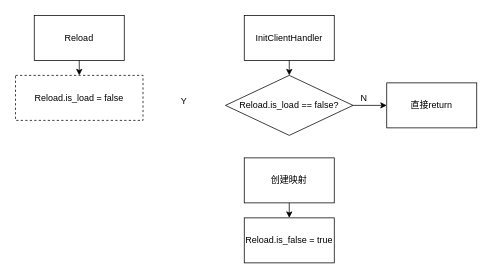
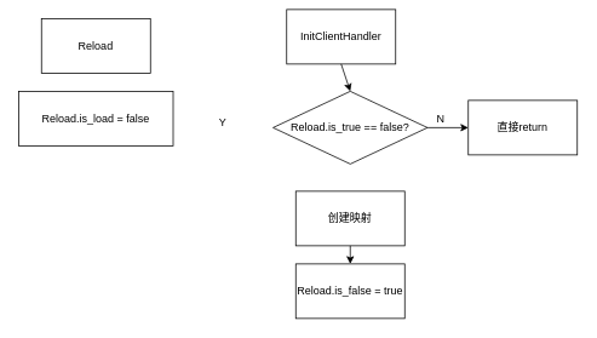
- <mxCell id="5" value="InitClientHandler" style="rounded=0;whiteSpace=wrap;html=1;" vertex="1" parent="1"><mxGeometry x="325" y="20" width="120" height="60" as="geometry" /></mxCell>
+ <mxCell id="5" value="InitClientHandler" style="rounded=0;whiteSpace=wrap;html=1;" vertex="1" parent="1"><mxGeometry x="315" y="10" width="120" height="60" as="geometry" /></mxCell>
- <mxCell id="4" value="" style="endArrow=classic;html=1;rounded=0;exitX=0.5;exitY=1;exitDx=0;exitDy=0;entryX=0.5;entryY=0;entryDx=0;entryDy=0;" edge="1" parent="1" source="2" target="3"><mxGeometry width="50" height="50" relative="1" as="geometry"><mxPoint x="125" y="110" as="sourcePoint" /><mxPoint x="175" y="60" as="targetPoint" /></mxGeometry></mxCell>
- <mxCell id="3" value="Reload.is_load = false" style="rounded=0;whiteSpace=wrap;html=1;dashed=1;" vertex="1" parent="1"><mxGeometry x="20" y="100" width="170" height="60" as="geometry" /></mxCell>
+ <mxCell id="3" value="Reload.is_load = false" style="rounded=0;whiteSpace=wrap;html=1;" vertex="1" parent="1"><mxGeometry x="20" y="100" width="170" height="60" as="geometry" /></mxCell>
- <mxCell id="7" value="Reload.is_load == false?" style="rhombus;whiteSpace=wrap;html=1;" vertex="1" parent="1"><mxGeometry x="300" y="100" width="170" height="80" as="geometry" /></mxCell>
+ <mxCell id="7" value="Reload.is_true == false?" style="rhombus;whiteSpace=wrap;html=1;" vertex="1" parent="1"><mxGeometry x="300" y="100" width="170" height="80" as="geometry" /></mxCell>
